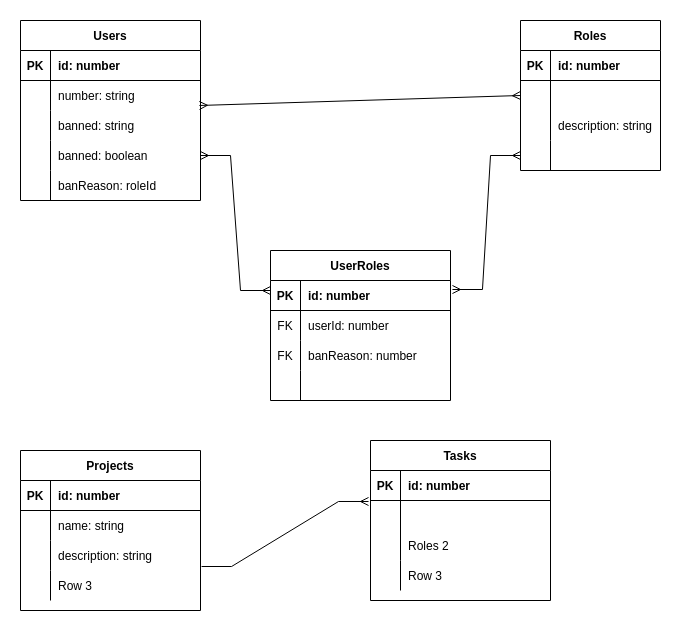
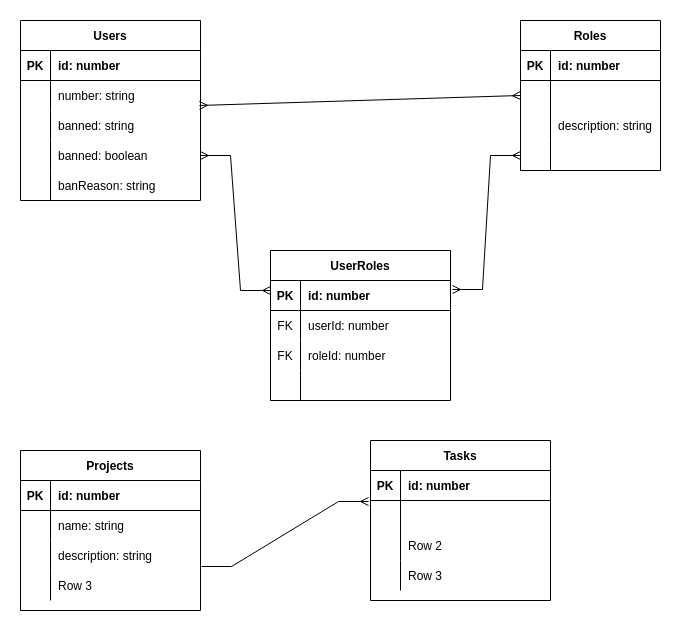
- <mxCell id="17" value="banReason: roleId" style="shape=partialRectangle;connectable=0;fillColor=none;top=0;left=0;bottom=0;right=0;align=left;spacingLeft=6;overflow=hidden;fontStyle=0" vertex="1" parent="15"><mxGeometry x="30" width="150" height="30" as="geometry"><mxRectangle width="150" height="30" as="alternateBounds" /></mxGeometry></mxCell>
+ <mxCell id="17" value="banReason: string" style="shape=partialRectangle;connectable=0;fillColor=none;top=0;left=0;bottom=0;right=0;align=left;spacingLeft=6;overflow=hidden;fontStyle=0" vertex="1" parent="15"><mxGeometry x="30" width="150" height="30" as="geometry"><mxRectangle width="150" height="30" as="alternateBounds" /></mxGeometry></mxCell>
- <mxCell id="39" value="banReason: number" style="shape=partialRectangle;connectable=0;fillColor=none;top=0;left=0;bottom=0;right=0;align=left;spacingLeft=6;overflow=hidden;fontStyle=0" vertex="1" parent="37"><mxGeometry x="30" width="150" height="30" as="geometry"><mxRectangle width="150" height="30" as="alternateBounds" /></mxGeometry></mxCell>
+ <mxCell id="39" value="roleId: number" style="shape=partialRectangle;connectable=0;fillColor=none;top=0;left=0;bottom=0;right=0;align=left;spacingLeft=6;overflow=hidden;fontStyle=0" vertex="1" parent="37"><mxGeometry x="30" width="150" height="30" as="geometry"><mxRectangle width="150" height="30" as="alternateBounds" /></mxGeometry></mxCell>
- <mxCell id="67" value="Roles 2" style="shape=partialRectangle;connectable=0;fillColor=none;top=0;left=0;bottom=0;right=0;align=left;spacingLeft=6;overflow=hidden;fontStyle=0" vertex="1" parent="65"><mxGeometry x="30" width="150" height="30" as="geometry"><mxRectangle width="150" height="30" as="alternateBounds" /></mxGeometry></mxCell>
+ <mxCell id="67" value="Row 2" style="shape=partialRectangle;connectable=0;fillColor=none;top=0;left=0;bottom=0;right=0;align=left;spacingLeft=6;overflow=hidden;fontStyle=0" vertex="1" parent="65"><mxGeometry x="30" width="150" height="30" as="geometry"><mxRectangle width="150" height="30" as="alternateBounds" /></mxGeometry></mxCell>
